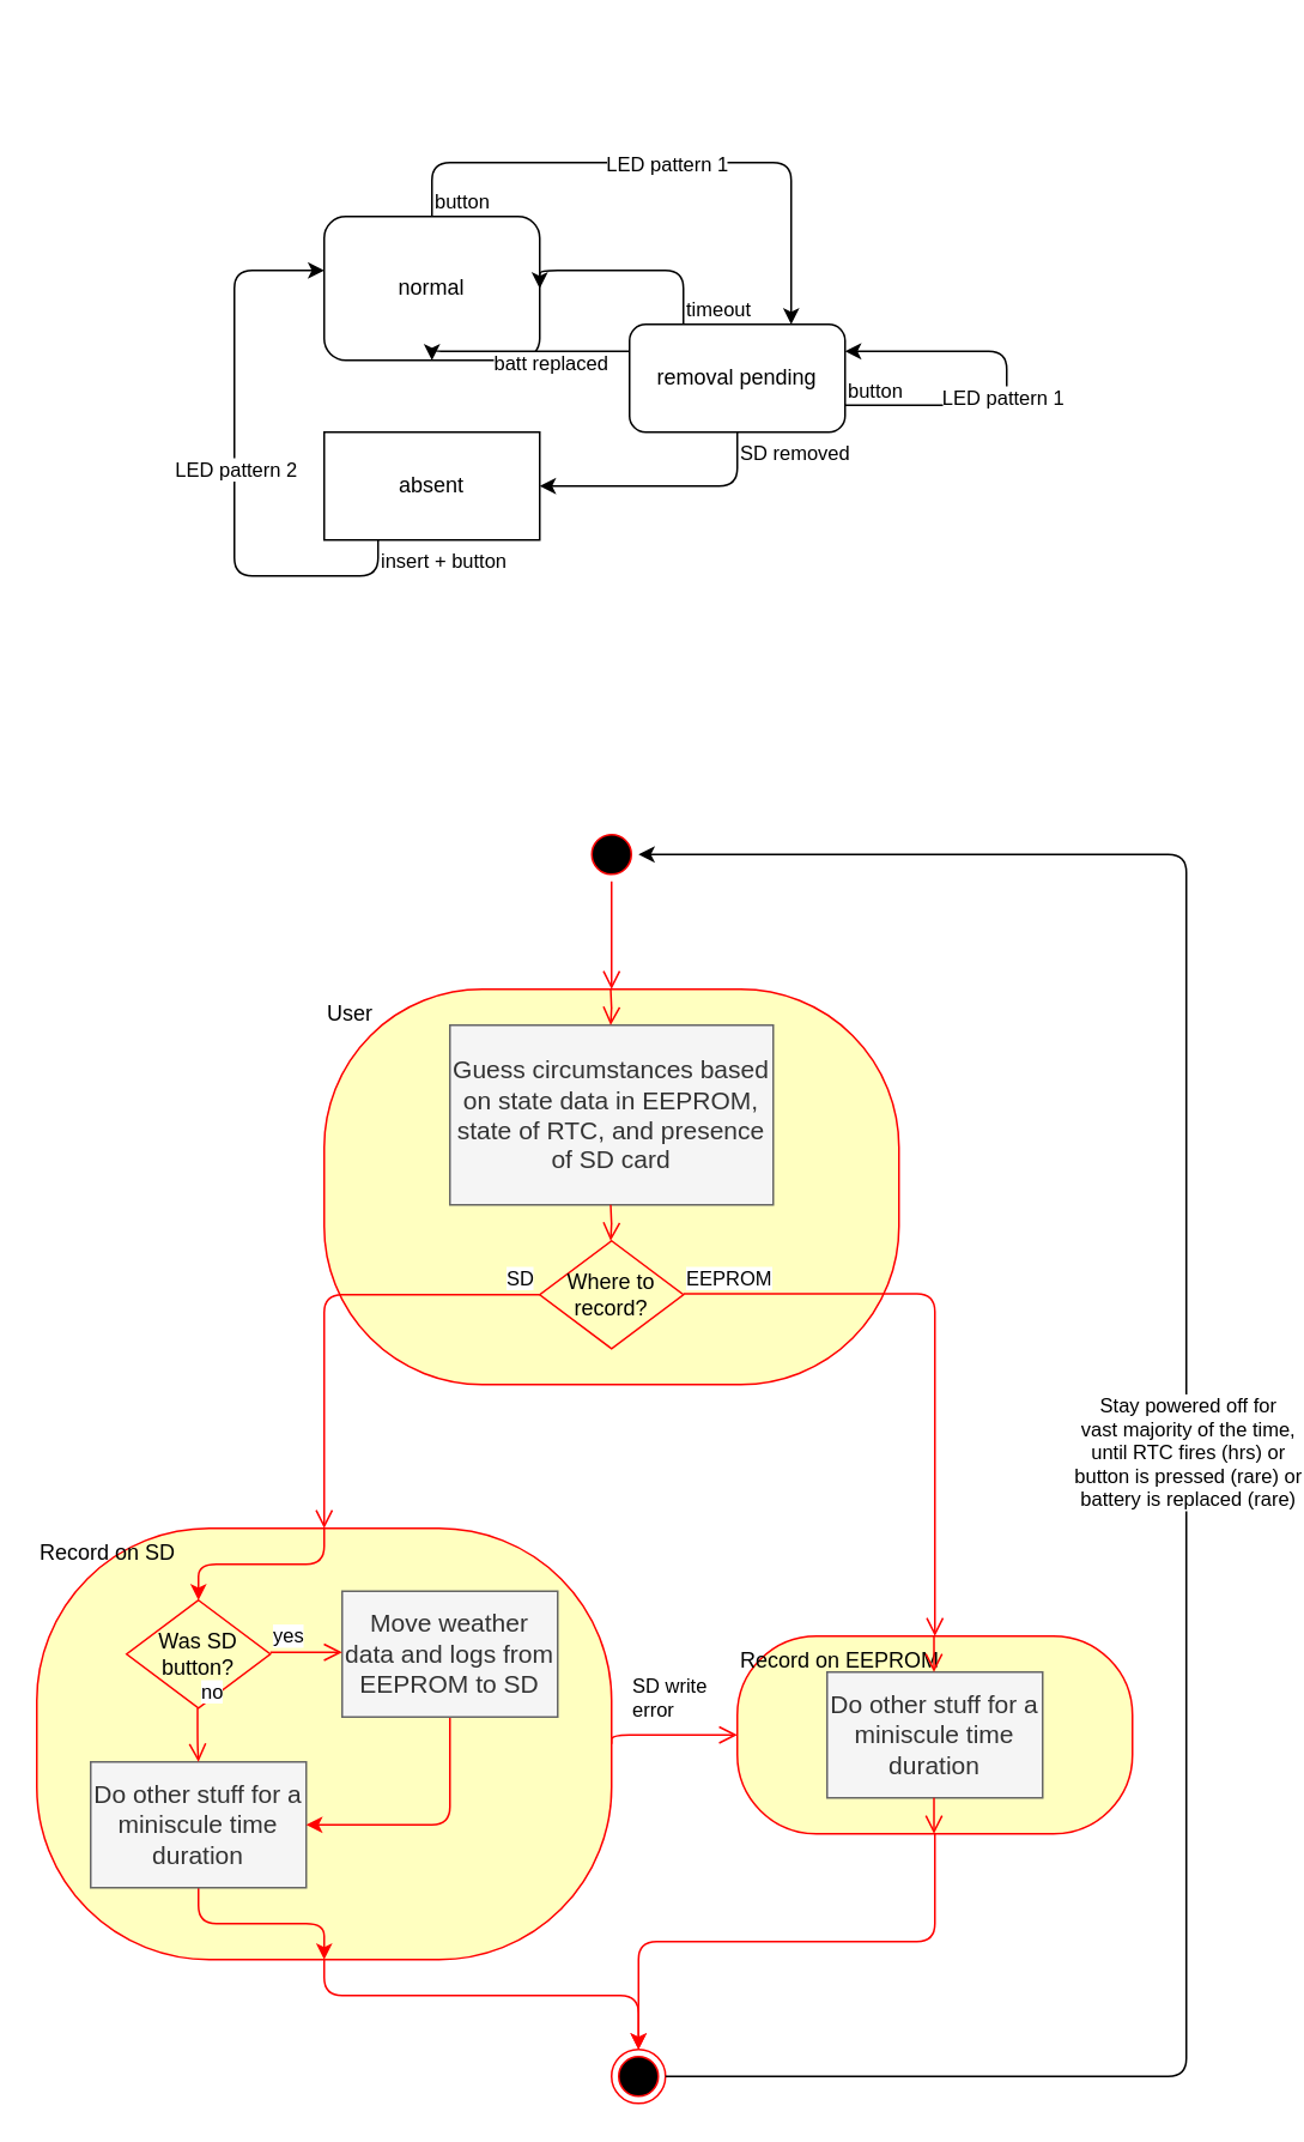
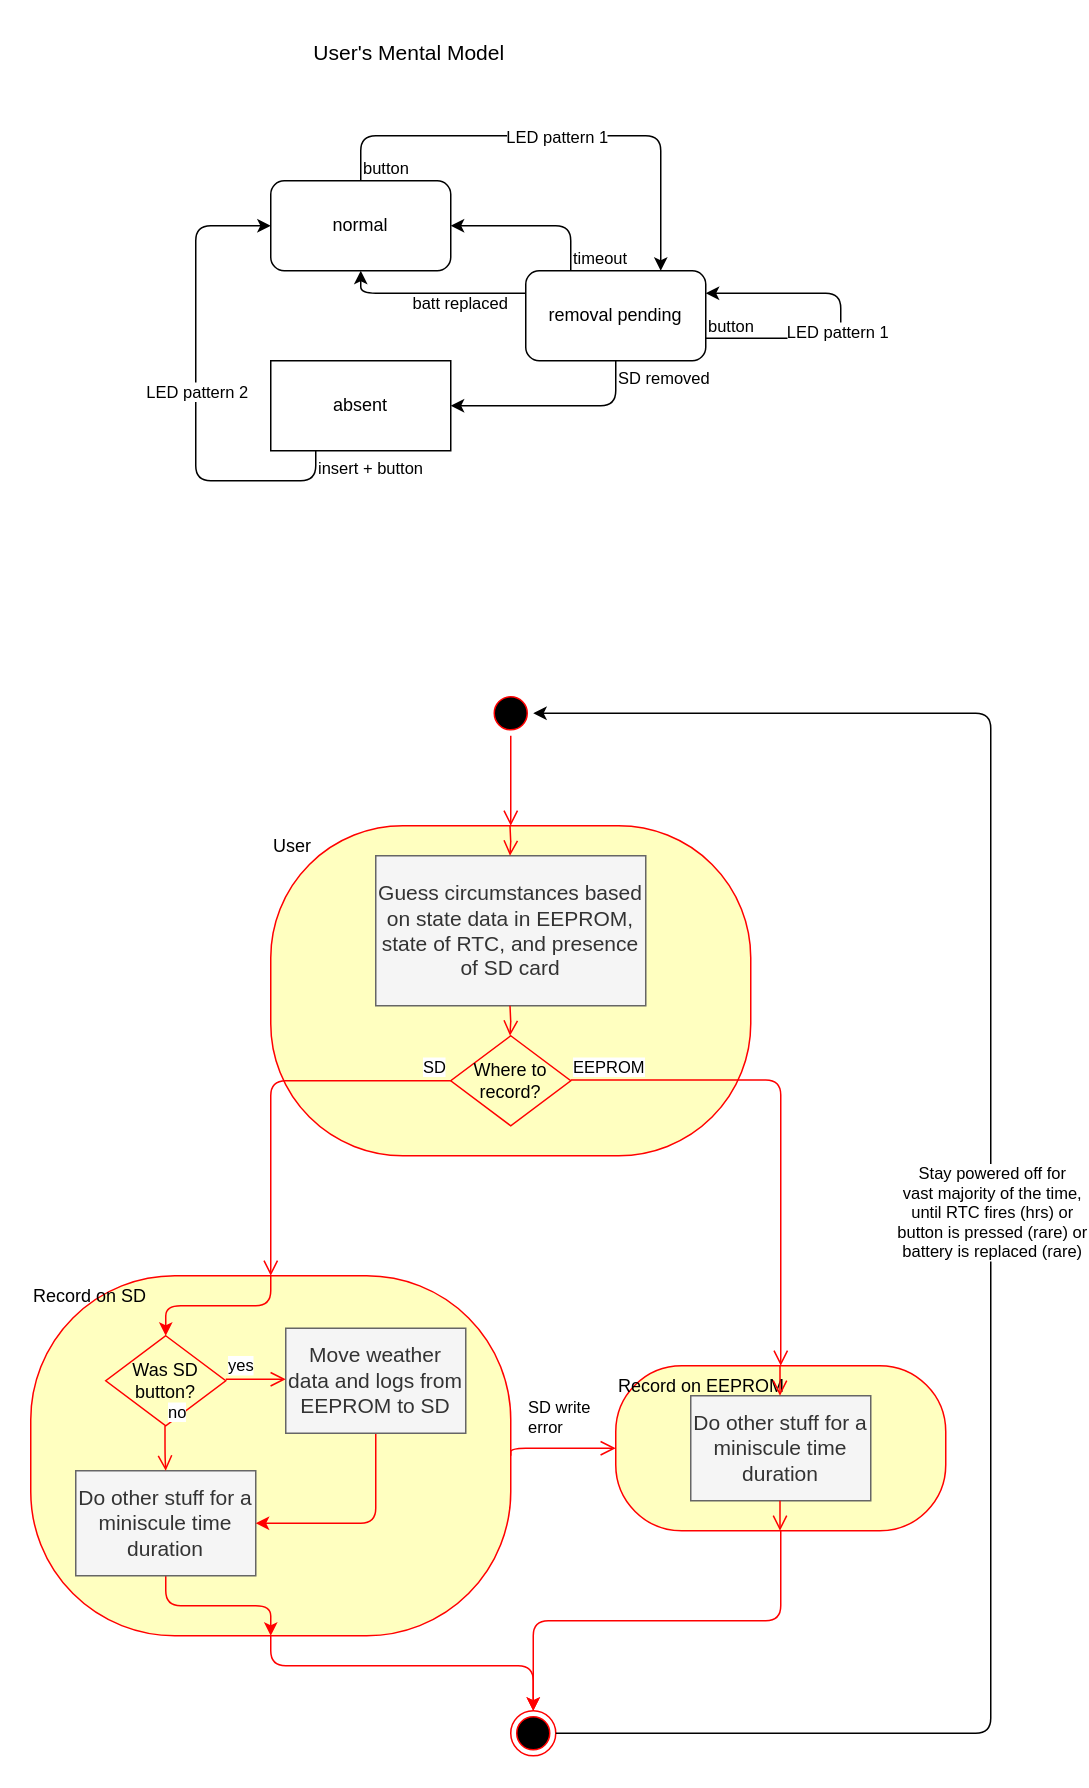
+ <mxCell id="20" value="User's Mental Model" style="text;html=1;strokeColor=none;fillColor=none;align=center;verticalAlign=middle;whiteSpace=wrap;rounded=0;fontSize=14;" vertex="1" parent="1"><mxGeometry x="165" y="20" width="215" height="30" as="geometry" /></mxCell>
- <mxCell id="4" value="normal" style="rounded=1;whiteSpace=wrap;html=1;" vertex="1" parent="1"><mxGeometry x="180" y="120" width="120" height="80" as="geometry" /></mxCell>
+ <mxCell id="4" value="normal" style="rounded=1;whiteSpace=wrap;html=1;" vertex="1" parent="1"><mxGeometry x="180" y="120" width="120" height="60" as="geometry" /></mxCell>
